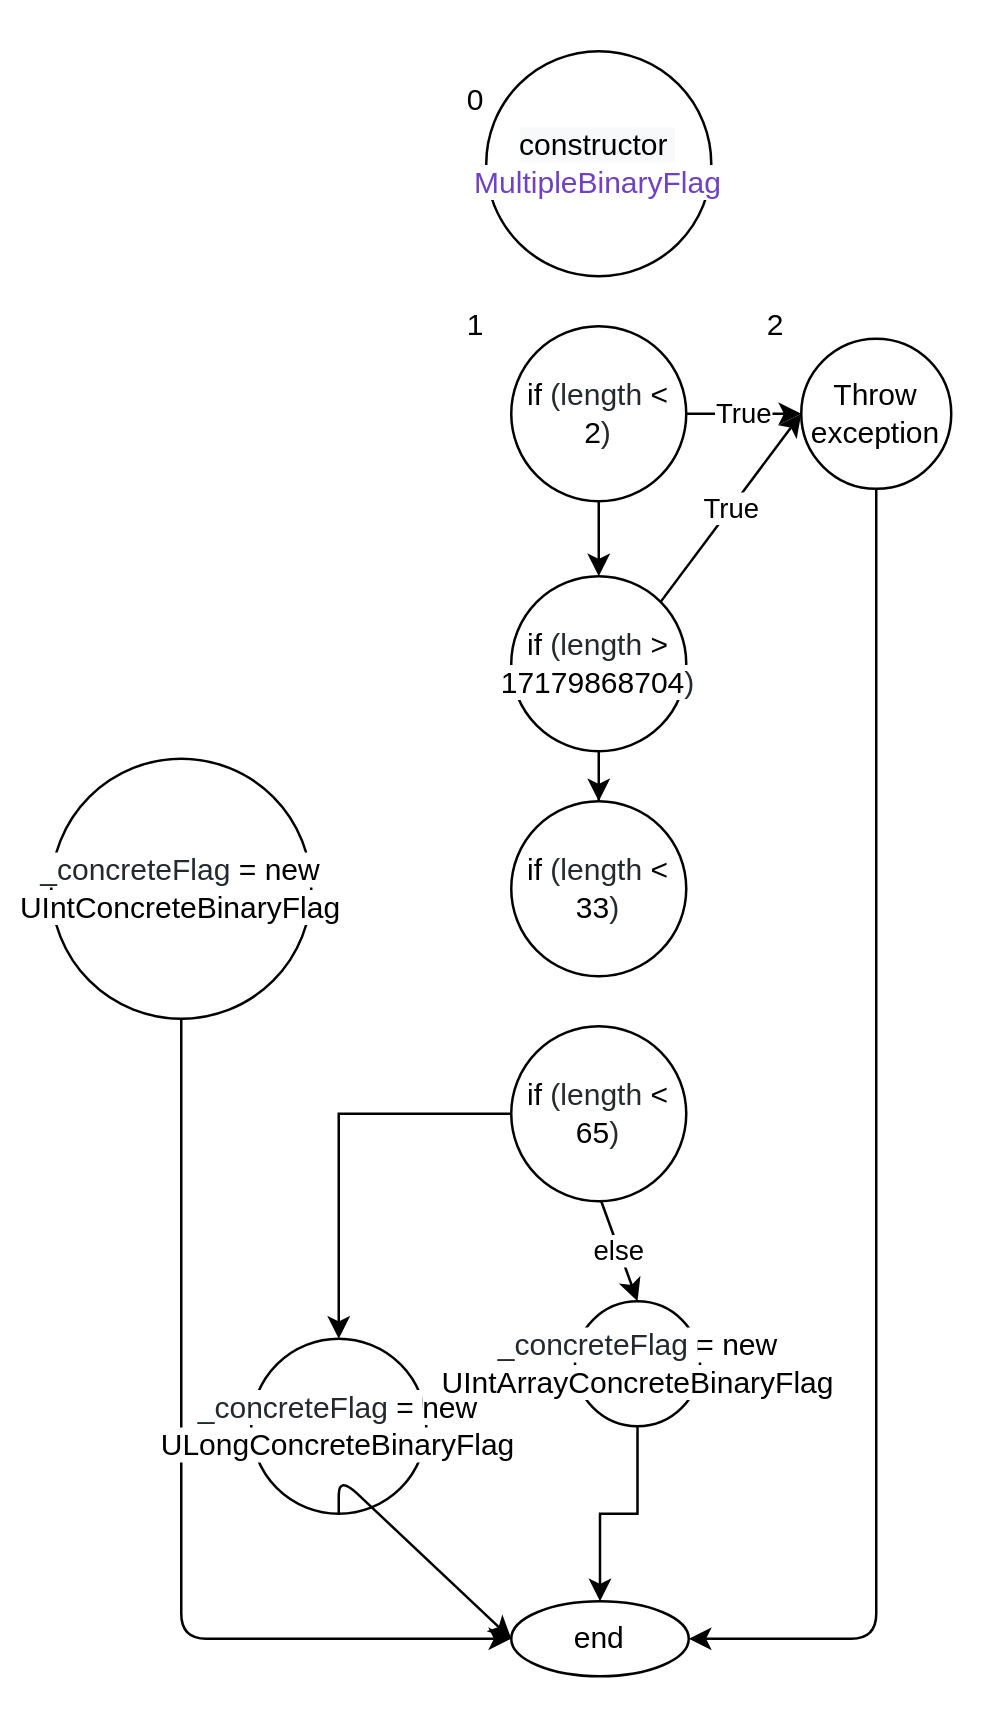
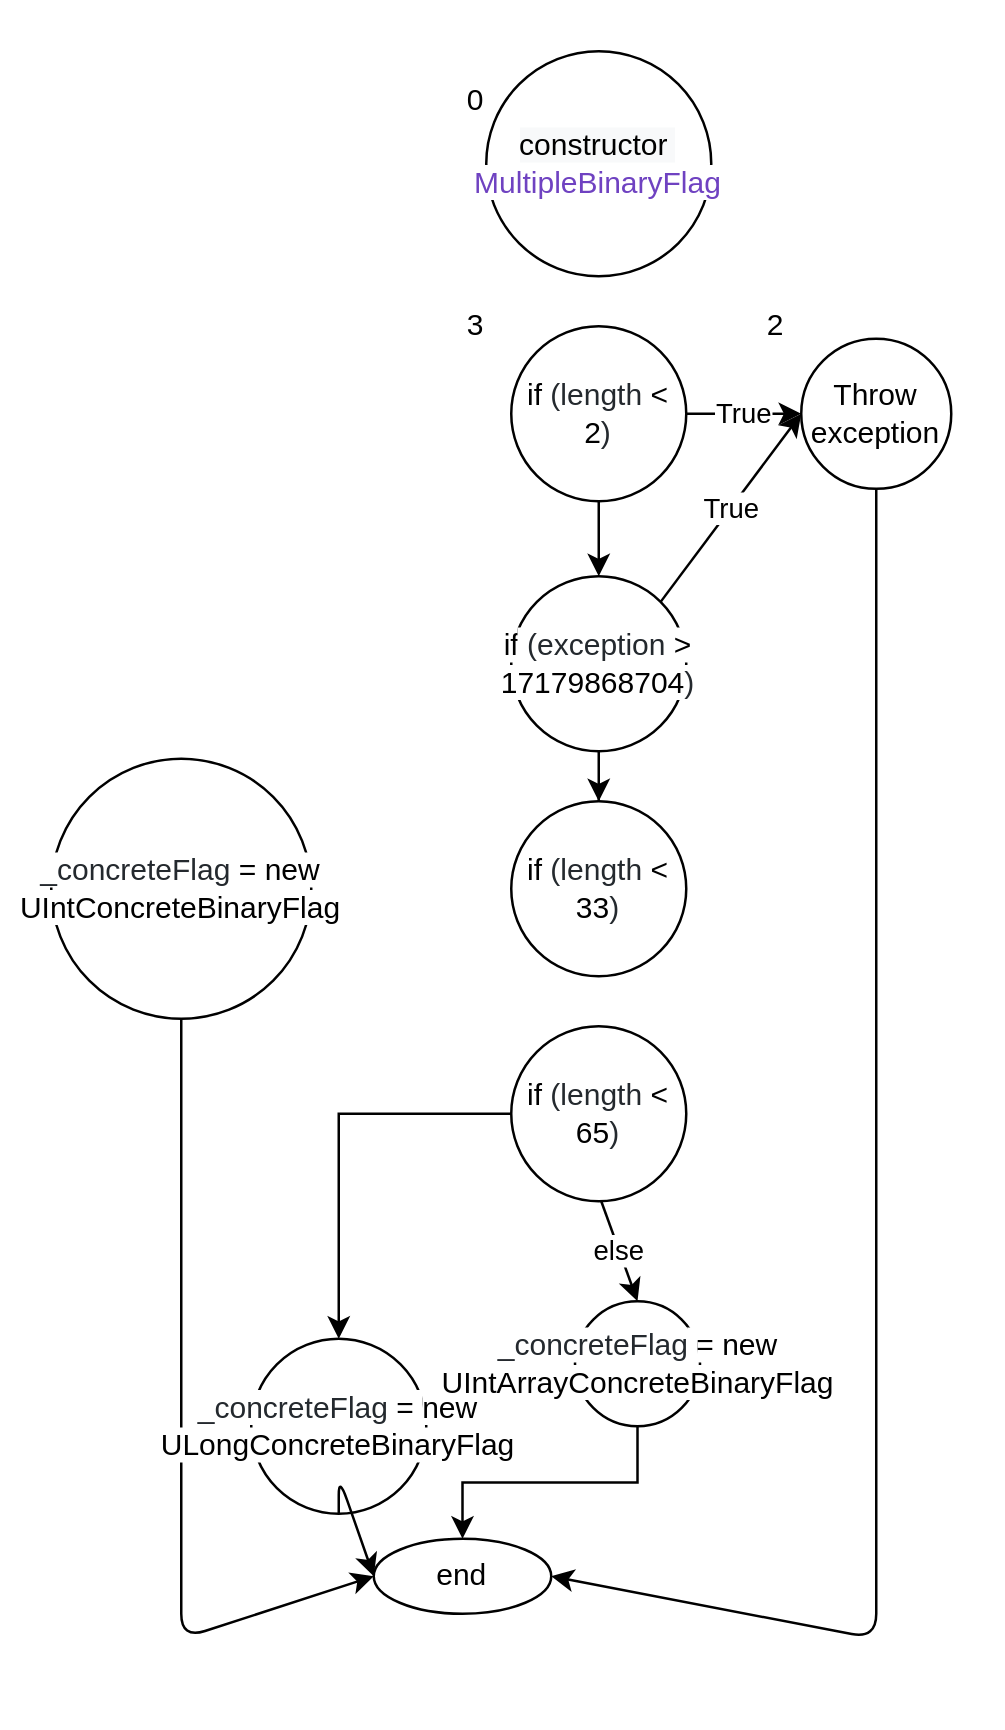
- <mxCell id="6" value="1" style="text;html=1;strokeColor=none;fillColor=none;align=center;verticalAlign=middle;whiteSpace=wrap;rounded=0;" vertex="1" parent="1"><mxGeometry x="170" y="120" width="40" height="20" as="geometry" /></mxCell>
+ <mxCell id="6" value="3" style="text;html=1;strokeColor=none;fillColor=none;align=center;verticalAlign=middle;whiteSpace=wrap;rounded=0;" vertex="1" parent="1"><mxGeometry x="170" y="120" width="40" height="20" as="geometry" /></mxCell>
- <mxCell id="11" value="&lt;span class=&quot;pl-k&quot; style=&quot;box-sizing: border-box ; font-family: , &amp;#34;consolas&amp;#34; , &amp;#34;liberation mono&amp;#34; , &amp;#34;menlo&amp;#34; , monospace ; background-color: rgb(255 , 255 , 255)&quot;&gt;if&lt;/span&gt;&lt;span style=&quot;color: rgb(36 , 41 , 46) ; font-family: , &amp;#34;consolas&amp;#34; , &amp;#34;liberation mono&amp;#34; , &amp;#34;menlo&amp;#34; , monospace ; background-color: rgb(255 , 255 , 255)&quot;&gt; (&lt;/span&gt;&lt;span class=&quot;pl-smi&quot; style=&quot;box-sizing: border-box ; color: rgb(36 , 41 , 46) ; font-family: , &amp;#34;consolas&amp;#34; , &amp;#34;liberation mono&amp;#34; , &amp;#34;menlo&amp;#34; , monospace ; background-color: rgb(255 , 255 , 255)&quot;&gt;length&lt;/span&gt;&lt;span style=&quot;color: rgb(36 , 41 , 46) ; font-family: , &amp;#34;consolas&amp;#34; , &amp;#34;liberation mono&amp;#34; , &amp;#34;menlo&amp;#34; , monospace ; background-color: rgb(255 , 255 , 255)&quot;&gt; &lt;/span&gt;&lt;span class=&quot;pl-k&quot; style=&quot;box-sizing: border-box ; font-family: , &amp;#34;consolas&amp;#34; , &amp;#34;liberation mono&amp;#34; , &amp;#34;menlo&amp;#34; , monospace ; background-color: rgb(255 , 255 , 255)&quot;&gt;&amp;gt;&lt;/span&gt;&lt;span style=&quot;color: rgb(36 , 41 , 46) ; font-family: , &amp;#34;consolas&amp;#34; , &amp;#34;liberation mono&amp;#34; , &amp;#34;menlo&amp;#34; , monospace ; background-color: rgb(255 , 255 , 255)&quot;&gt; &lt;/span&gt;&lt;span class=&quot;pl-c1&quot; style=&quot;box-sizing: border-box ; font-family: , &amp;#34;consolas&amp;#34; , &amp;#34;liberation mono&amp;#34; , &amp;#34;menlo&amp;#34; , monospace ; background-color: rgb(255 , 255 , 255)&quot;&gt;17179868704&lt;/span&gt;&lt;span style=&quot;color: rgb(36 , 41 , 46) ; font-family: , &amp;#34;consolas&amp;#34; , &amp;#34;liberation mono&amp;#34; , &amp;#34;menlo&amp;#34; , monospace ; background-color: rgb(255 , 255 , 255)&quot;&gt;)&lt;/span&gt;" style="ellipse;whiteSpace=wrap;html=1;aspect=fixed;" vertex="1" parent="1"><mxGeometry x="204" y="230" width="70" height="70" as="geometry" /></mxCell>
+ <mxCell id="11" value="&lt;span class=&quot;pl-k&quot; style=&quot;box-sizing: border-box ; font-family: , &amp;#34;consolas&amp;#34; , &amp;#34;liberation mono&amp;#34; , &amp;#34;menlo&amp;#34; , monospace ; background-color: rgb(255 , 255 , 255)&quot;&gt;if&lt;/span&gt;&lt;span style=&quot;color: rgb(36 , 41 , 46) ; font-family: , &amp;#34;consolas&amp;#34; , &amp;#34;liberation mono&amp;#34; , &amp;#34;menlo&amp;#34; , monospace ; background-color: rgb(255 , 255 , 255)&quot;&gt; (&lt;/span&gt;&lt;span class=&quot;pl-smi&quot; style=&quot;box-sizing: border-box ; color: rgb(36 , 41 , 46) ; font-family: , &amp;#34;consolas&amp;#34; , &amp;#34;liberation mono&amp;#34; , &amp;#34;menlo&amp;#34; , monospace ; background-color: rgb(255 , 255 , 255)&quot;&gt;exception&lt;/span&gt;&lt;span style=&quot;color: rgb(36 , 41 , 46) ; font-family: , &amp;#34;consolas&amp;#34; , &amp;#34;liberation mono&amp;#34; , &amp;#34;menlo&amp;#34; , monospace ; background-color: rgb(255 , 255 , 255)&quot;&gt; &lt;/span&gt;&lt;span class=&quot;pl-k&quot; style=&quot;box-sizing: border-box ; font-family: , &amp;#34;consolas&amp;#34; , &amp;#34;liberation mono&amp;#34; , &amp;#34;menlo&amp;#34; , monospace ; background-color: rgb(255 , 255 , 255)&quot;&gt;&amp;gt;&lt;/span&gt;&lt;span style=&quot;color: rgb(36 , 41 , 46) ; font-family: , &amp;#34;consolas&amp;#34; , &amp;#34;liberation mono&amp;#34; , &amp;#34;menlo&amp;#34; , monospace ; background-color: rgb(255 , 255 , 255)&quot;&gt; &lt;/span&gt;&lt;span class=&quot;pl-c1&quot; style=&quot;box-sizing: border-box ; font-family: , &amp;#34;consolas&amp;#34; , &amp;#34;liberation mono&amp;#34; , &amp;#34;menlo&amp;#34; , monospace ; background-color: rgb(255 , 255 , 255)&quot;&gt;17179868704&lt;/span&gt;&lt;span style=&quot;color: rgb(36 , 41 , 46) ; font-family: , &amp;#34;consolas&amp;#34; , &amp;#34;liberation mono&amp;#34; , &amp;#34;menlo&amp;#34; , monospace ; background-color: rgb(255 , 255 , 255)&quot;&gt;)&lt;/span&gt;" style="ellipse;whiteSpace=wrap;html=1;aspect=fixed;" vertex="1" parent="1"><mxGeometry x="204" y="230" width="70" height="70" as="geometry" /></mxCell>
- <mxCell id="17" value="end" style="ellipse;whiteSpace=wrap;html=1;" vertex="1" parent="1"><mxGeometry x="204" y="640" width="71" height="30" as="geometry" /></mxCell>
+ <mxCell id="17" value="end" style="ellipse;whiteSpace=wrap;html=1;" vertex="1" parent="1"><mxGeometry x="149" y="615" width="71" height="30" as="geometry" /></mxCell>
